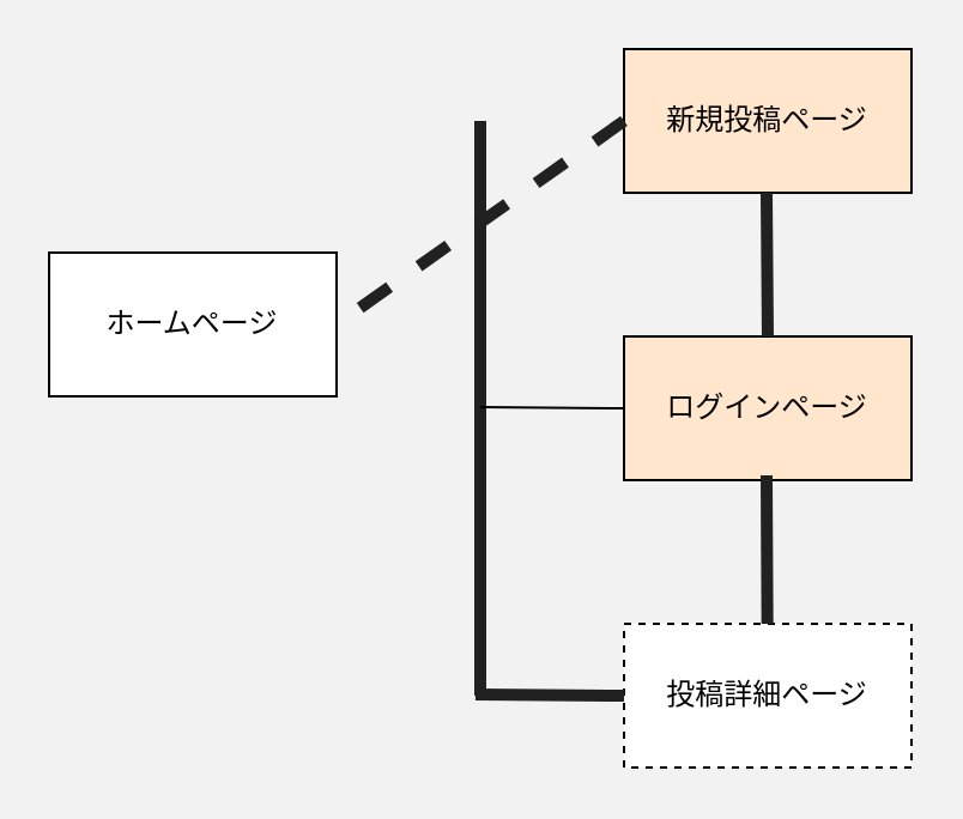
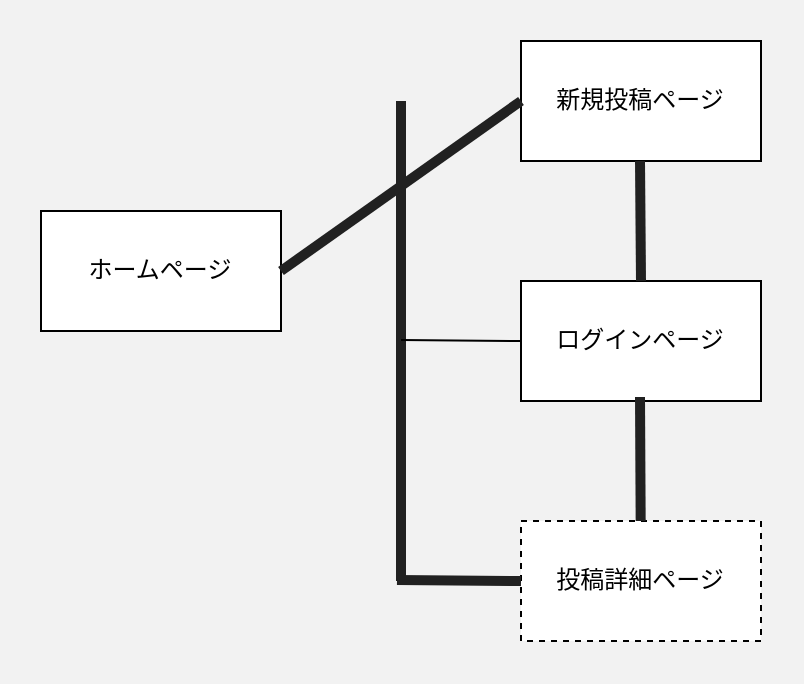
- <mxCell id="3" value="新規投稿ページ" style="rounded=0;whiteSpace=wrap;html=1;fillColor=#ffe6cc;" vertex="1" parent="1"><mxGeometry x="260" y="20" width="120" height="60" as="geometry" /></mxCell>
+ <mxCell id="3" value="新規投稿ページ" style="rounded=0;whiteSpace=wrap;html=1;" vertex="1" parent="1"><mxGeometry x="260" y="20" width="120" height="60" as="geometry" /></mxCell>
- <mxCell id="11" value="" style="endArrow=none;html=1;strokeWidth=5;strokeColor=#212121;entryX=1;entryY=0.5;entryDx=0;entryDy=0;exitX=0;exitY=0.5;exitDx=0;exitDy=0;dashed=1;" edge="1" parent="1" source="3" target="2"><mxGeometry width="50" height="50" relative="1" as="geometry"><mxPoint x="210" y="300" as="sourcePoint" /><mxPoint x="210" y="60" as="targetPoint" /></mxGeometry></mxCell>
+ <mxCell id="11" value="" style="endArrow=none;html=1;strokeWidth=5;strokeColor=#212121;entryX=1;entryY=0.5;entryDx=0;entryDy=0;exitX=0;exitY=0.5;exitDx=0;exitDy=0;" edge="1" parent="1" source="3" target="2"><mxGeometry width="50" height="50" relative="1" as="geometry"><mxPoint x="210" y="300" as="sourcePoint" /><mxPoint x="210" y="60" as="targetPoint" /></mxGeometry></mxCell>
- <mxCell id="4" value="ログインページ" style="rounded=0;whiteSpace=wrap;html=1;fillColor=#ffe6cc;" vertex="1" parent="1"><mxGeometry x="260" y="140" width="120" height="60" as="geometry" /></mxCell>
+ <mxCell id="4" value="ログインページ" style="rounded=0;whiteSpace=wrap;html=1;" vertex="1" parent="1"><mxGeometry x="260" y="140" width="120" height="60" as="geometry" /></mxCell>
